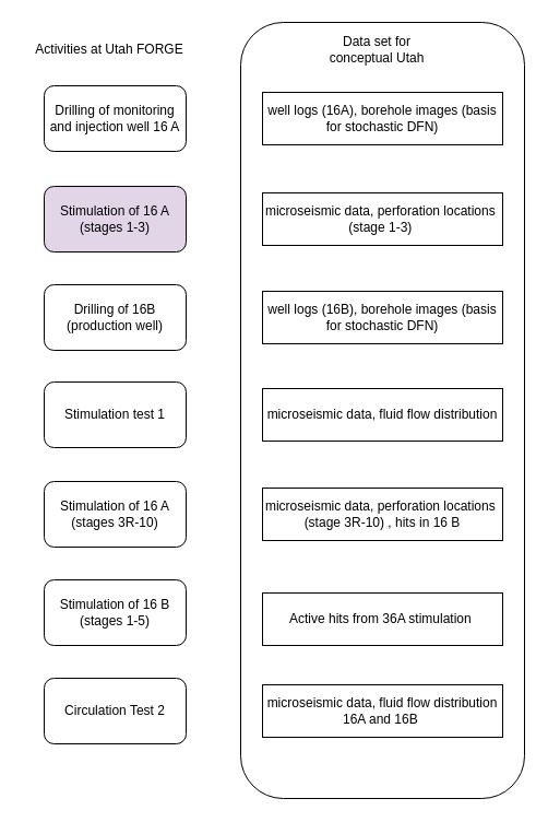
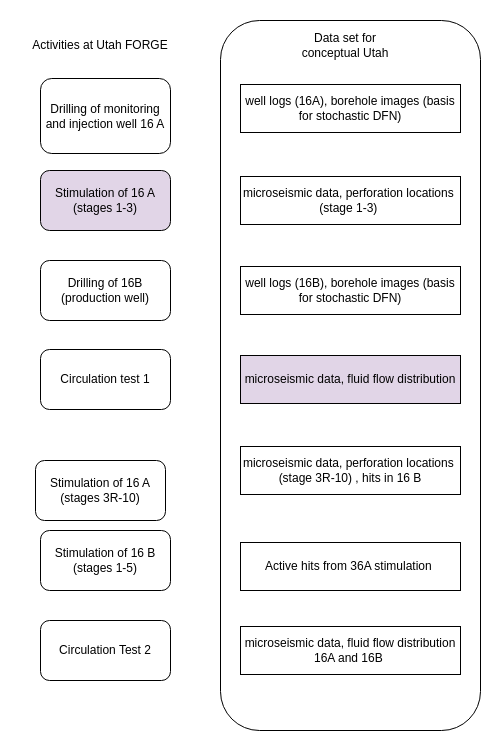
- <mxCell id="2" value="Drilling of monitoring and injection well 16 A" style="rounded=1;whiteSpace=wrap;html=1;" vertex="1" parent="1"><mxGeometry x="40" y="78" width="130" height="60" as="geometry" /></mxCell>
+ <mxCell id="2" value="Drilling of monitoring and injection well 16 A" style="rounded=1;whiteSpace=wrap;html=1;" vertex="1" parent="1"><mxGeometry x="40" y="78" width="130" height="75" as="geometry" /></mxCell>
- <mxCell id="5" value="Stimulation test 1" style="rounded=1;whiteSpace=wrap;html=1;" vertex="1" parent="1"><mxGeometry x="40" y="349" width="130" height="60" as="geometry" /></mxCell>
+ <mxCell id="5" value="Circulation test 1" style="rounded=1;whiteSpace=wrap;html=1;" vertex="1" parent="1"><mxGeometry x="40" y="349" width="130" height="60" as="geometry" /></mxCell>
- <mxCell id="15" value="microseismic&amp;nbsp;data, fluid flow distribution" style="rounded=0;whiteSpace=wrap;html=1;" vertex="1" parent="1"><mxGeometry x="240" y="355" width="220" height="48" as="geometry" /></mxCell>
+ <mxCell id="15" value="microseismic&amp;nbsp;data, fluid flow distribution" style="rounded=0;whiteSpace=wrap;html=1;fillColor=#e1d5e7;" vertex="1" parent="1"><mxGeometry x="240" y="355" width="220" height="48" as="geometry" /></mxCell>
- <mxCell id="6" value="Stimulation of 16 A (stages 3R-10)" style="rounded=1;whiteSpace=wrap;html=1;" vertex="1" parent="1"><mxGeometry x="40" y="440" width="130" height="60" as="geometry" /></mxCell>
+ <mxCell id="6" value="Stimulation of 16 A (stages 3R-10)" style="rounded=1;whiteSpace=wrap;html=1;" vertex="1" parent="1"><mxGeometry x="35" y="460" width="130" height="60" as="geometry" /></mxCell>
